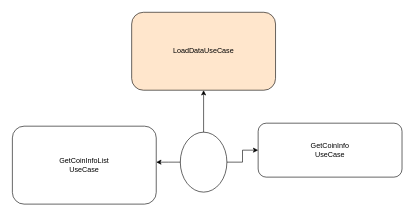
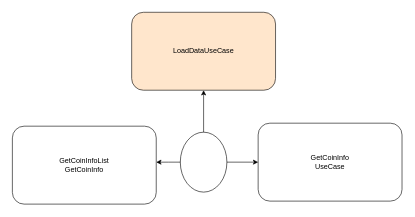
- <mxCell id="7" value="GetCoinInfo&lt;br&gt;UseCase" style="rounded=1;whiteSpace=wrap;html=1;" parent="1" vertex="1"><mxGeometry x="430" y="205" width="240" height="90" as="geometry" /></mxCell>
+ <mxCell id="7" value="GetCoinInfo&lt;br&gt;UseCase" style="rounded=1;whiteSpace=wrap;html=1;" parent="1" vertex="1"><mxGeometry x="430" y="205" width="240" height="130" as="geometry" /></mxCell>
- <mxCell id="6" value="GetCoinInfoList&lt;br&gt;UseCase" style="rounded=1;whiteSpace=wrap;html=1;" parent="1" vertex="1"><mxGeometry x="20" y="210" width="240" height="130" as="geometry" /></mxCell>
+ <mxCell id="6" value="GetCoinInfoList&lt;br&gt;GetCoinInfo" style="rounded=1;whiteSpace=wrap;html=1;" parent="1" vertex="1"><mxGeometry x="20" y="210" width="240" height="130" as="geometry" /></mxCell>
